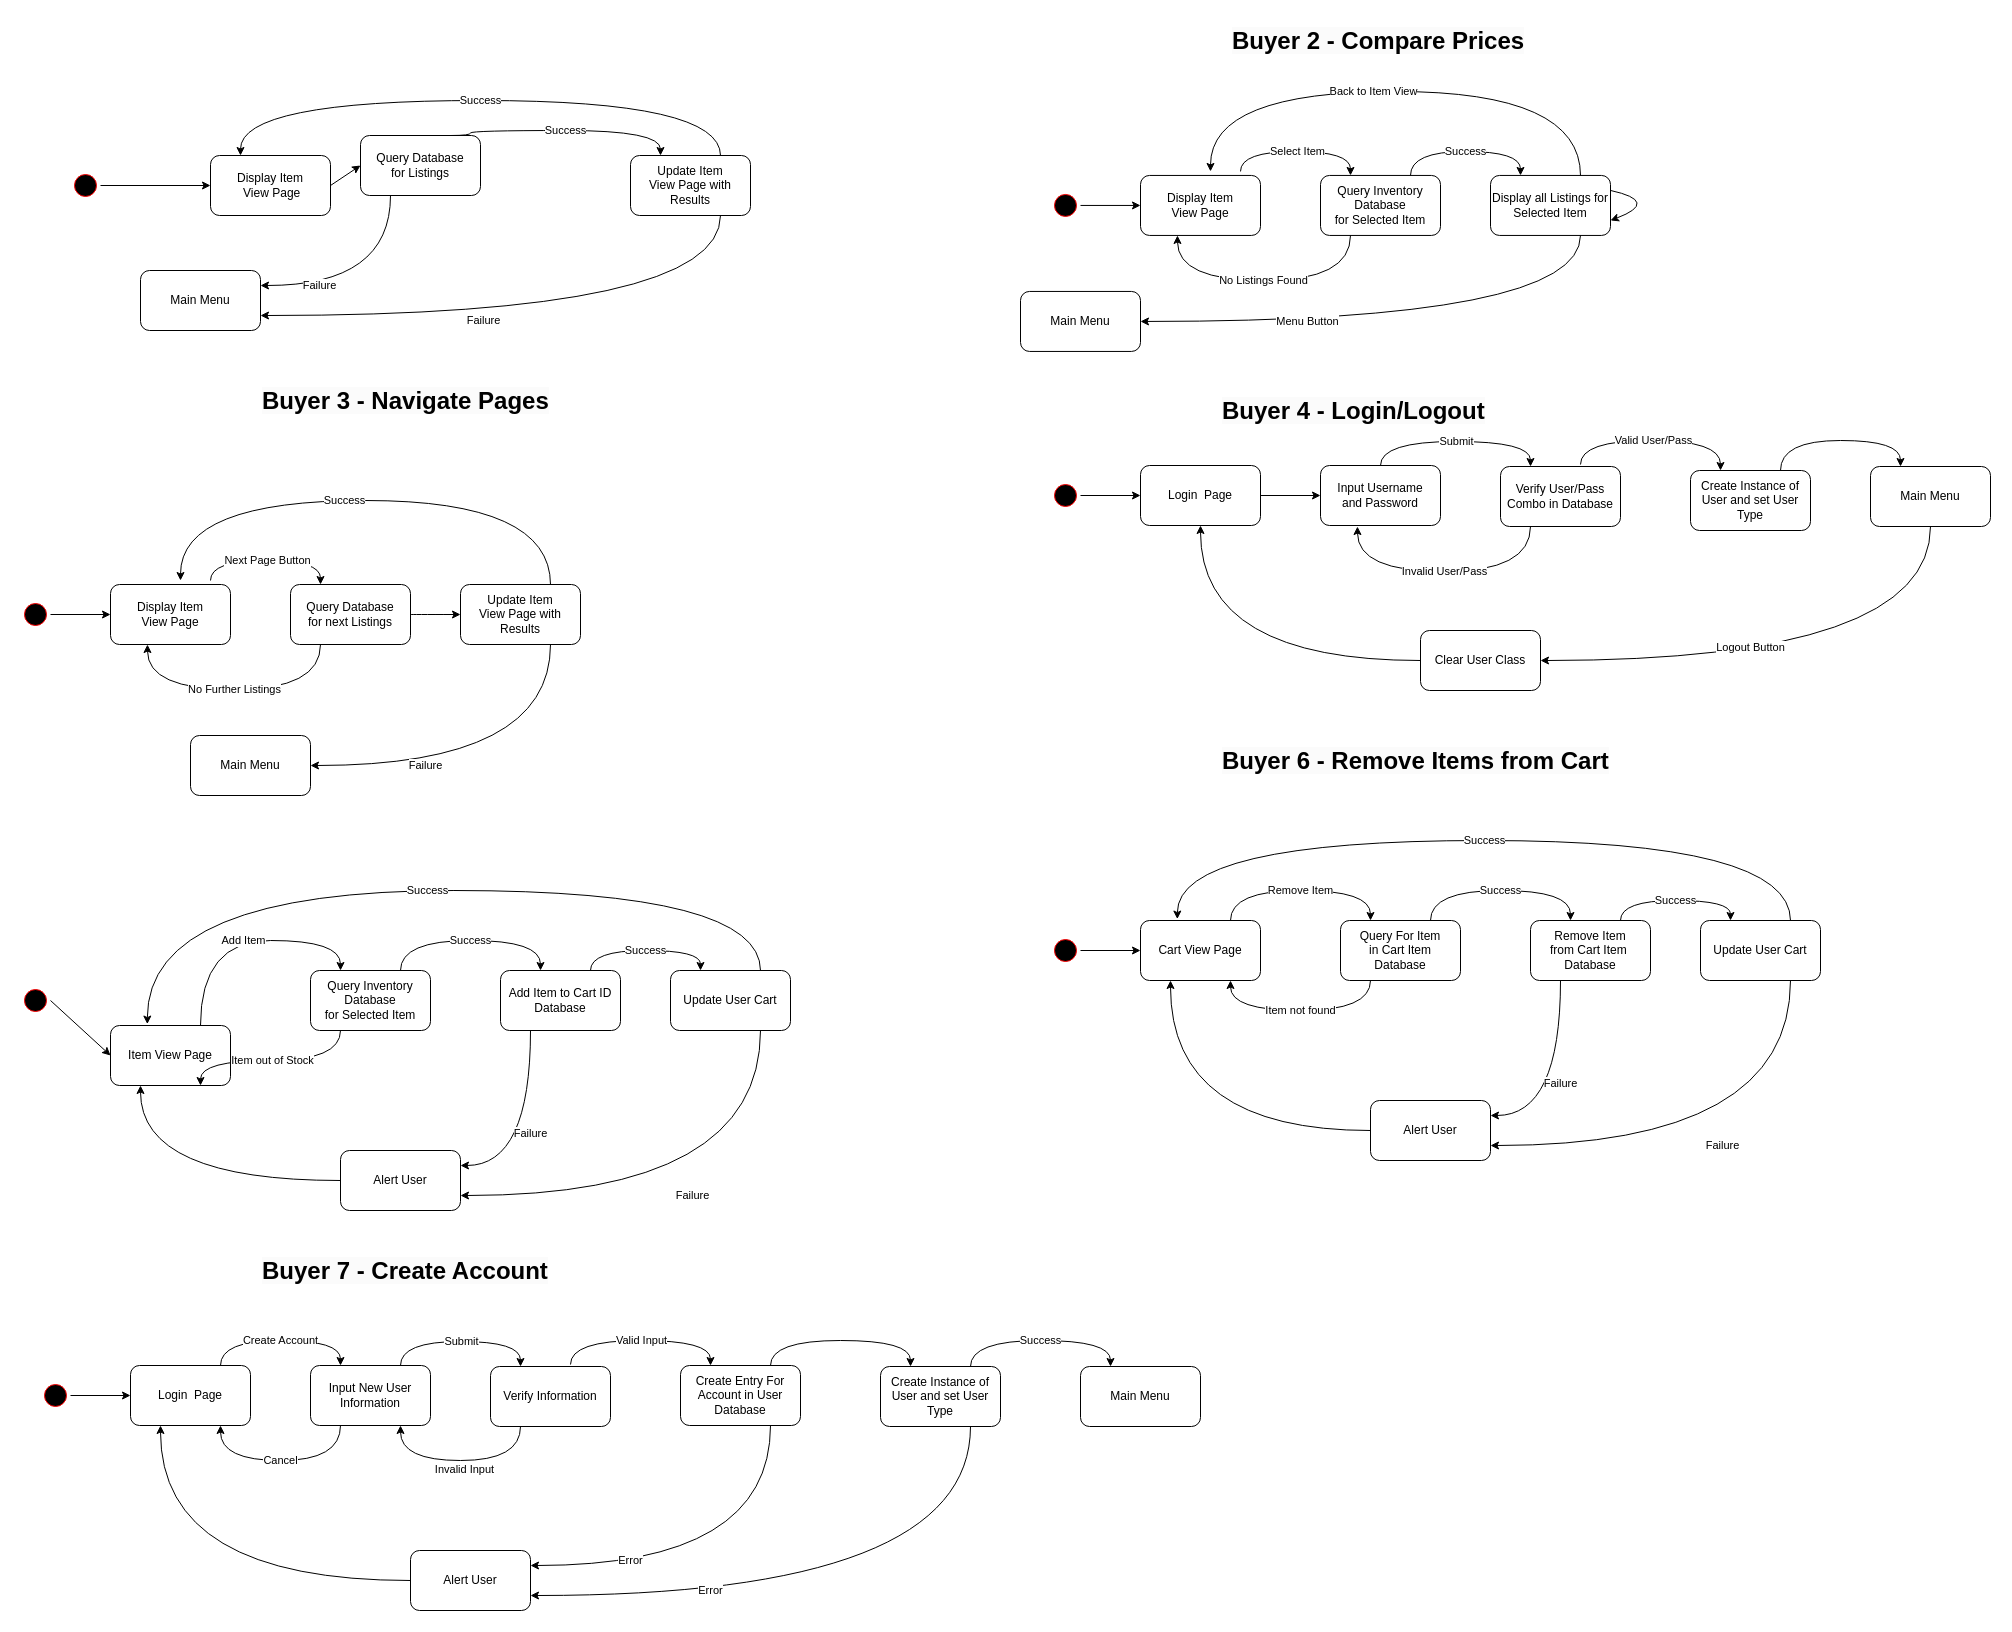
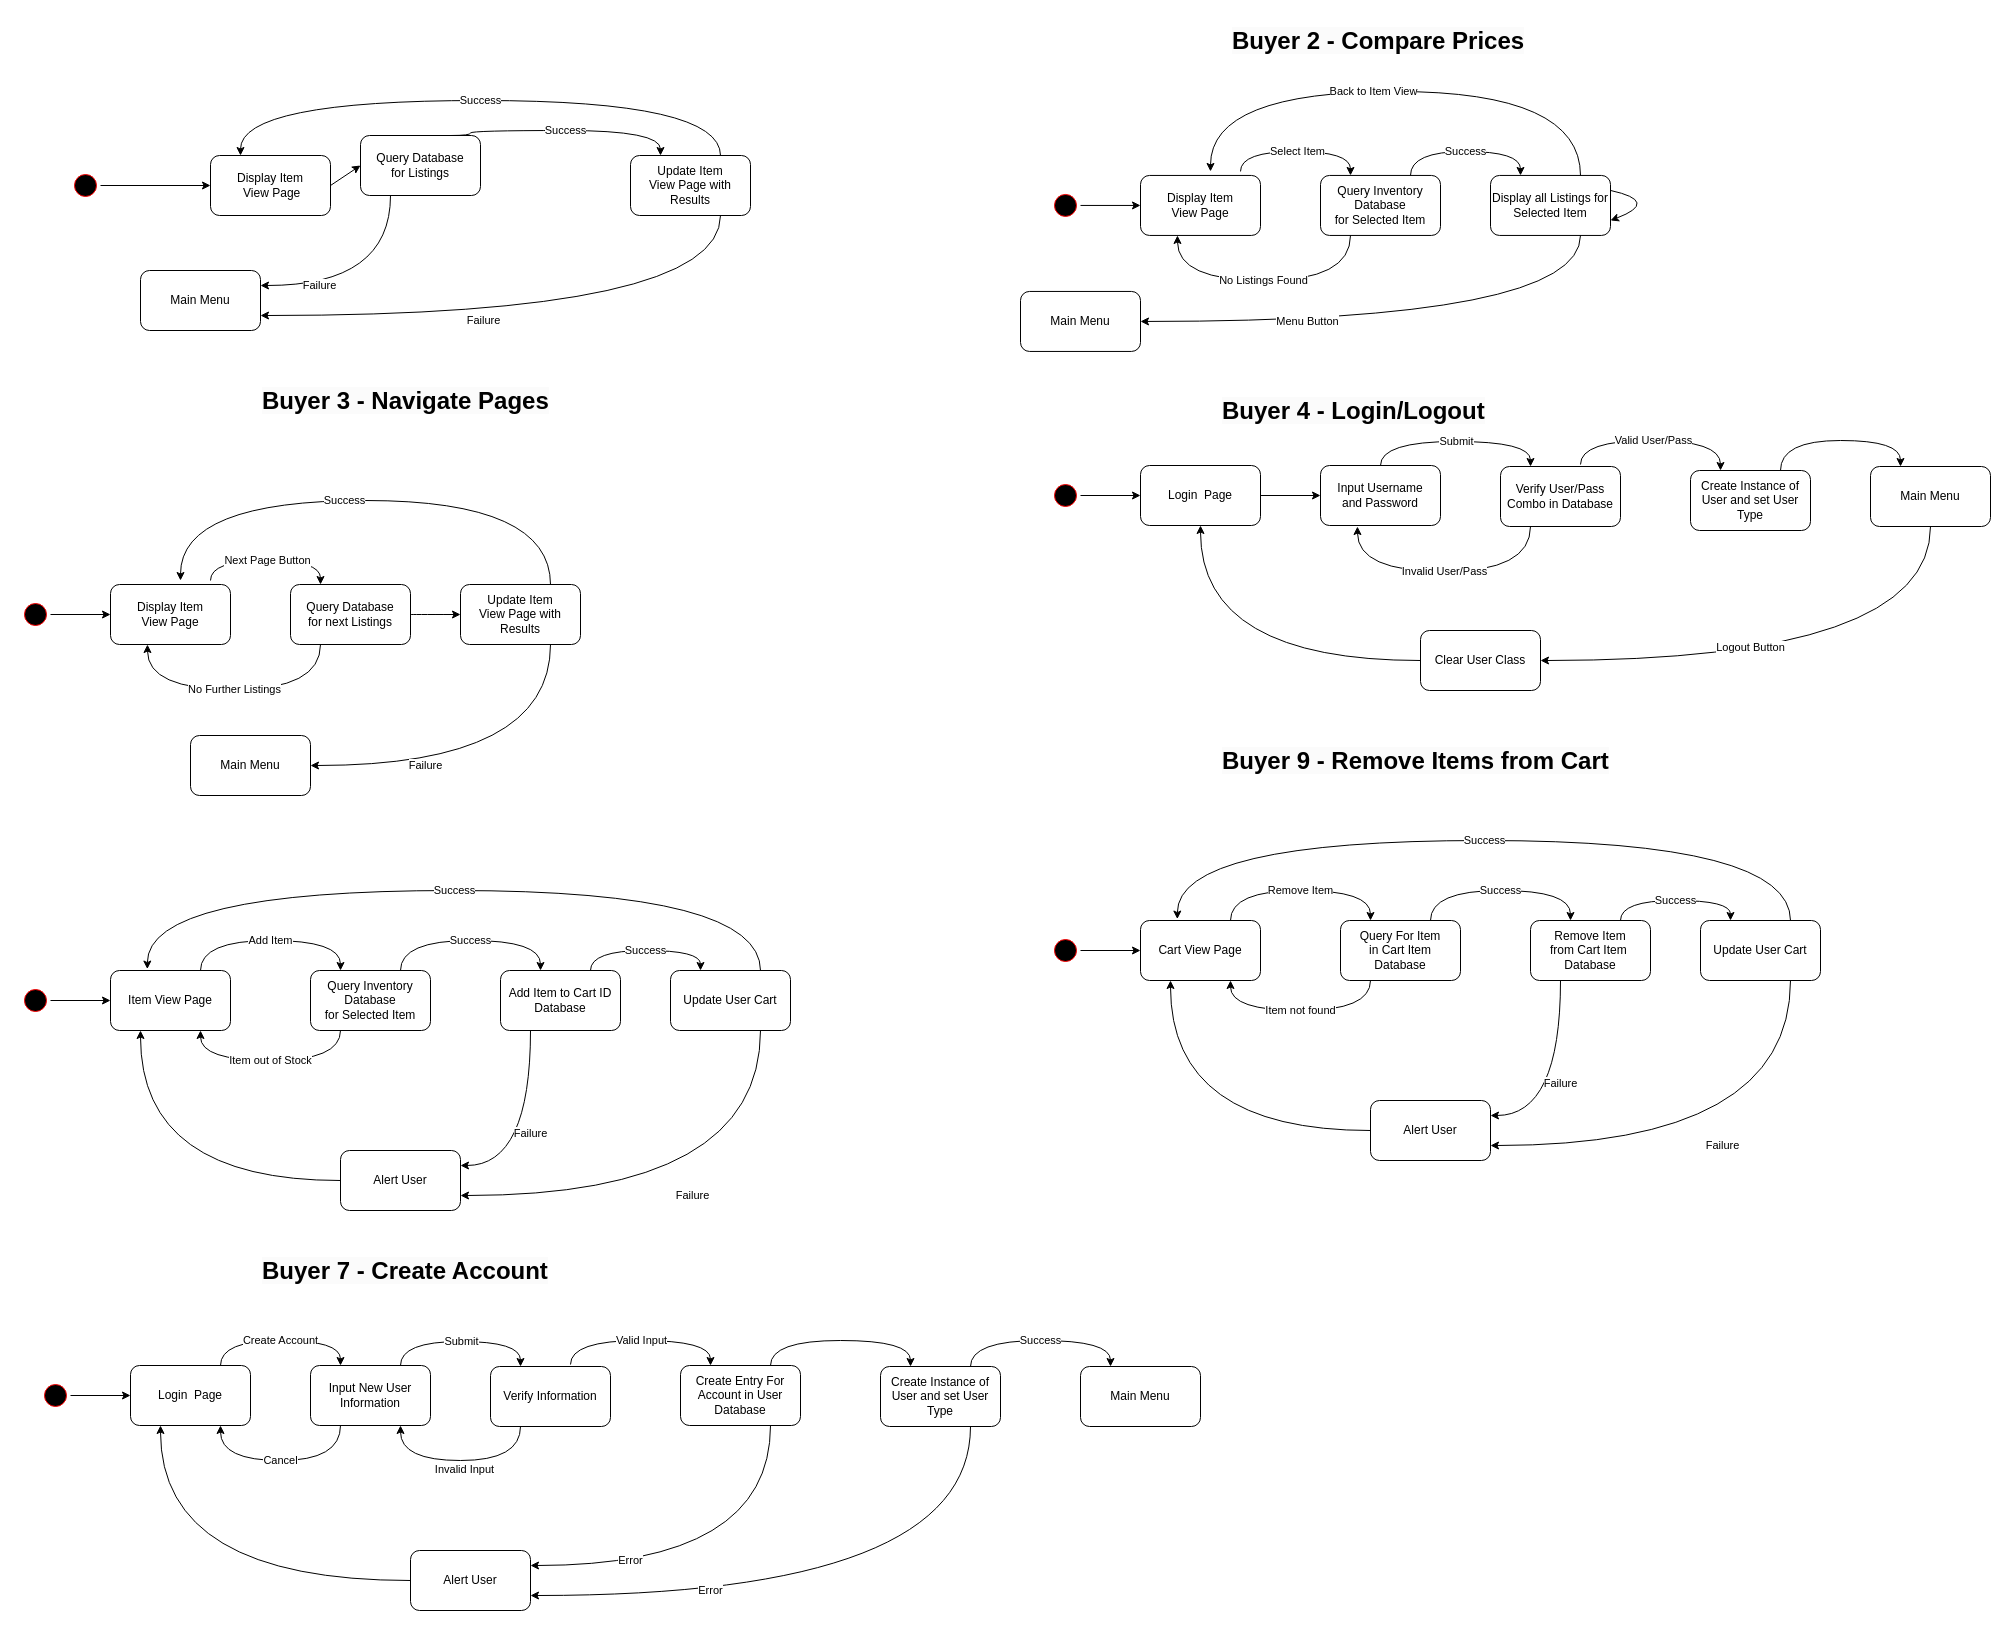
- <mxCell id="5" value="&lt;span style=&quot;color: rgb(0, 0, 0); font-family: Helvetica; font-size: 24px; font-style: normal; font-variant-ligatures: normal; font-variant-caps: normal; font-weight: 700; letter-spacing: normal; orphans: 2; text-align: center; text-indent: 0px; text-transform: none; widows: 2; word-spacing: 0px; -webkit-text-stroke-width: 0px; background-color: rgb(251, 251, 251); text-decoration-thickness: initial; text-decoration-style: initial; text-decoration-color: initial; float: none; display: inline !important;&quot;&gt;Buyer 6 - Remove Items from Cart&lt;/span&gt;" style="text;whiteSpace=wrap;html=1;" parent="1" vertex="1"><mxGeometry x="1220" y="740" width="410" height="50" as="geometry" /></mxCell>
+ <mxCell id="5" value="&lt;span style=&quot;color: rgb(0, 0, 0); font-family: Helvetica; font-size: 24px; font-style: normal; font-variant-ligatures: normal; font-variant-caps: normal; font-weight: 700; letter-spacing: normal; orphans: 2; text-align: center; text-indent: 0px; text-transform: none; widows: 2; word-spacing: 0px; -webkit-text-stroke-width: 0px; background-color: rgb(251, 251, 251); text-decoration-thickness: initial; text-decoration-style: initial; text-decoration-color: initial; float: none; display: inline !important;&quot;&gt;Buyer 9 - Remove Items from Cart&lt;/span&gt;" style="text;whiteSpace=wrap;html=1;" parent="1" vertex="1"><mxGeometry x="1220" y="740" width="410" height="50" as="geometry" /></mxCell>
- <mxCell id="17" value="Item View Page" style="rounded=1;whiteSpace=wrap;html=1;" parent="1" vertex="1"><mxGeometry x="110" y="1025" width="120" height="60" as="geometry" /></mxCell>
+ <mxCell id="17" value="Item View Page" style="rounded=1;whiteSpace=wrap;html=1;" parent="1" vertex="1"><mxGeometry x="110" y="970" width="120" height="60" as="geometry" /></mxCell>
